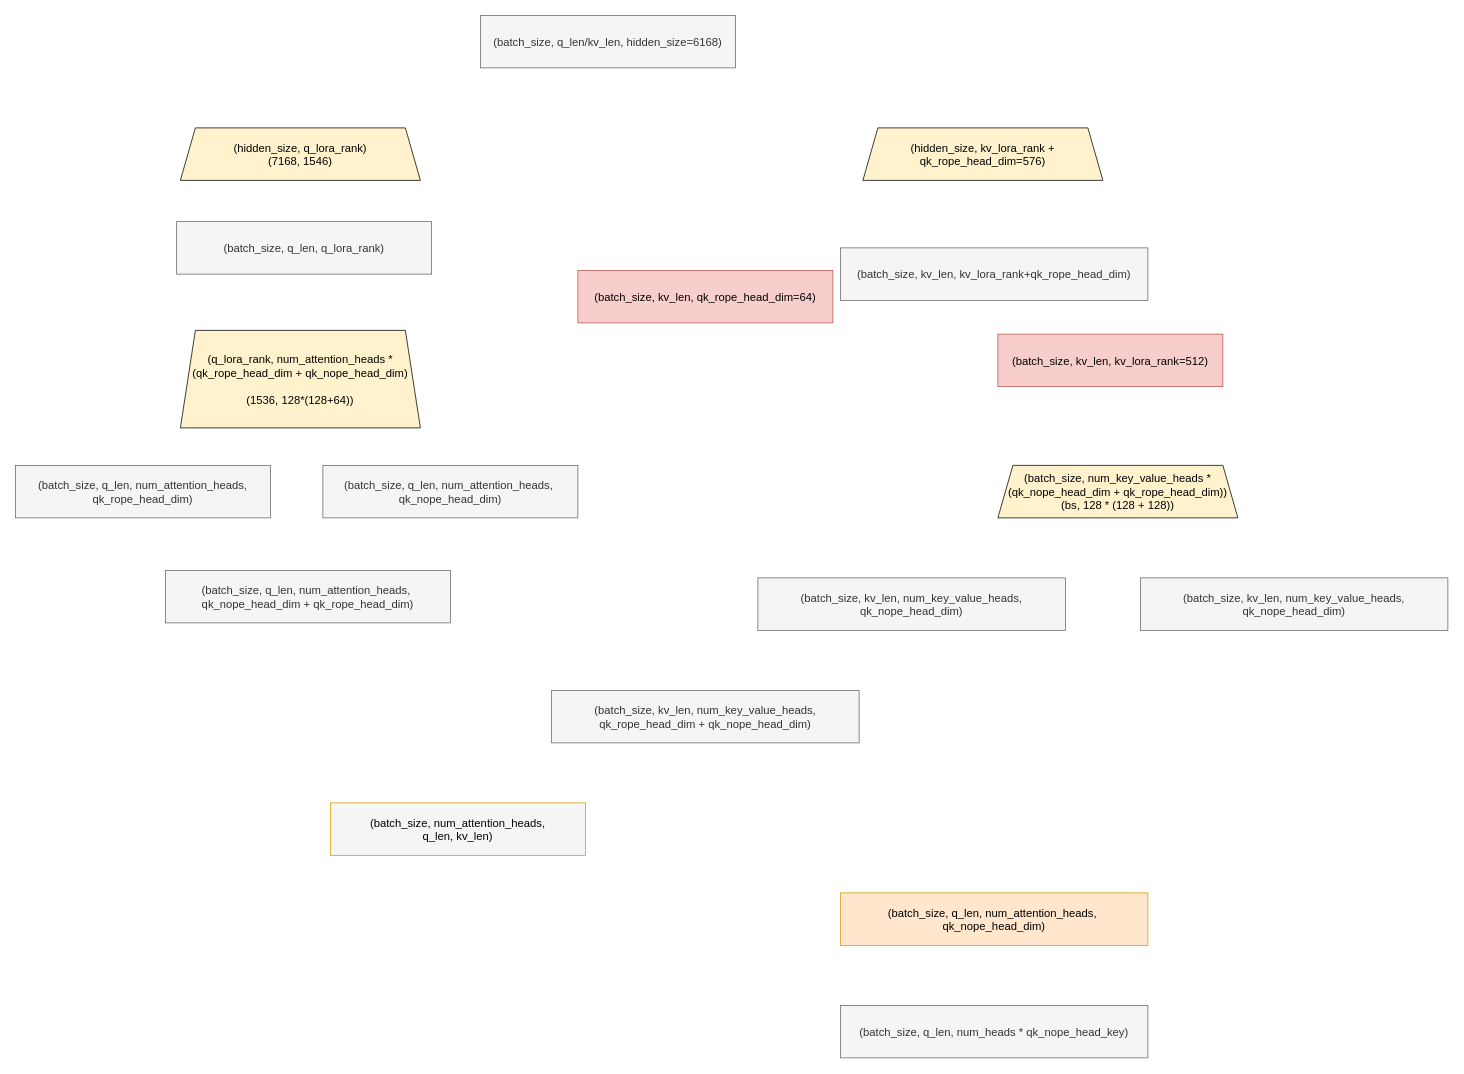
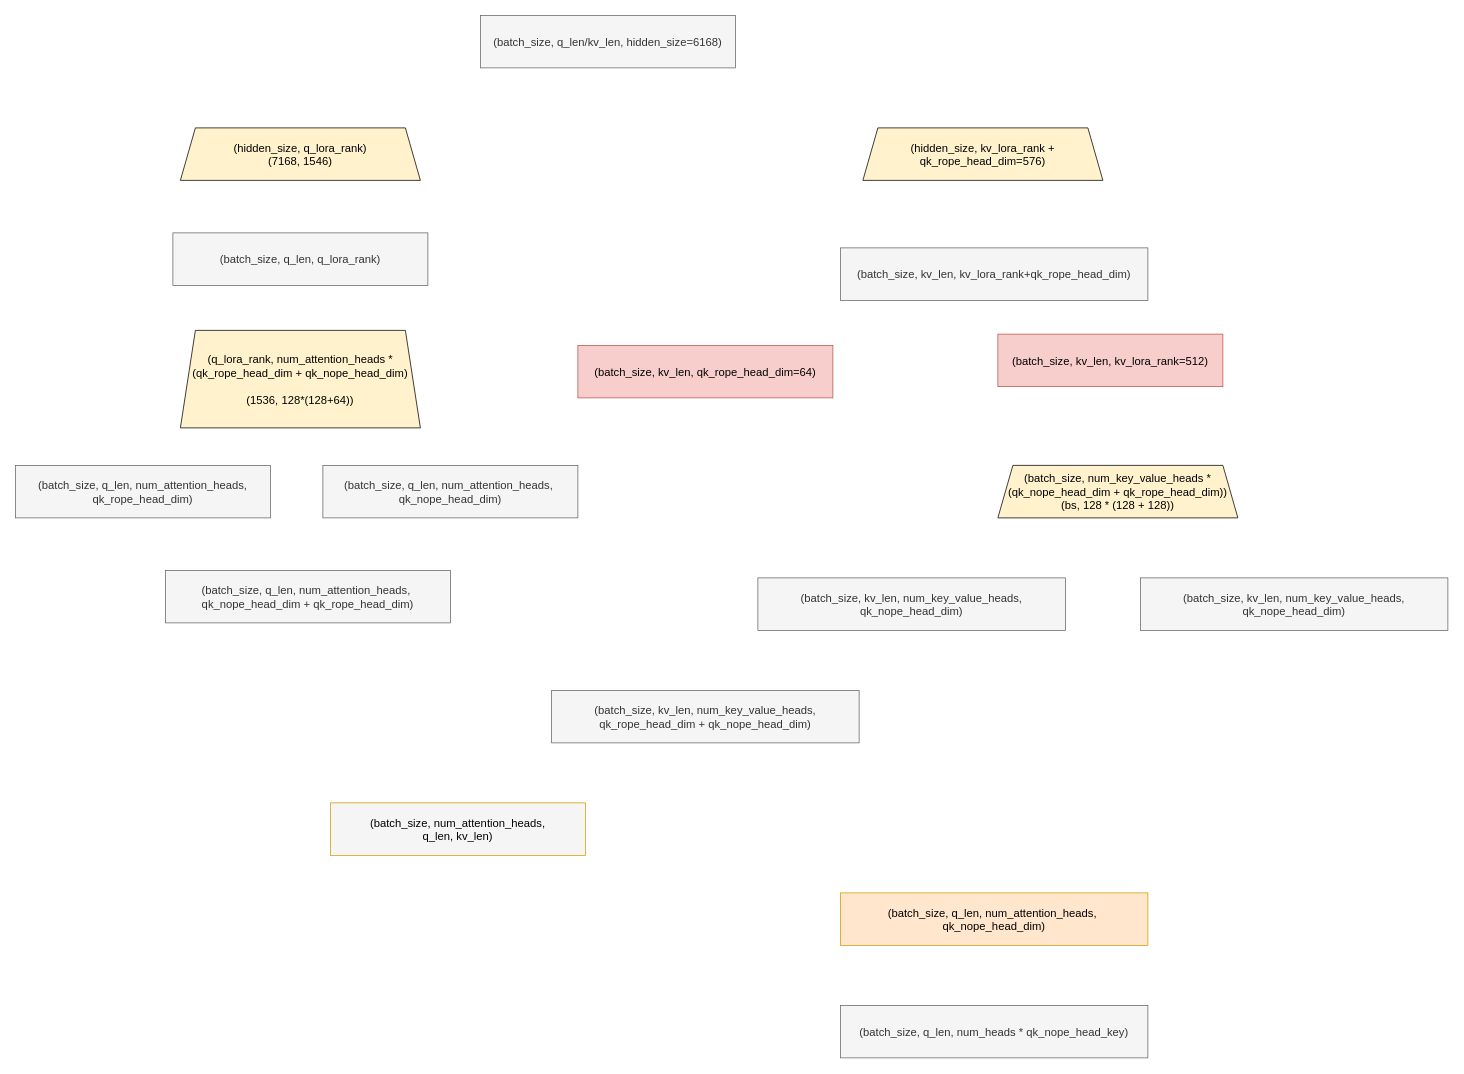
- <mxCell id="12" value="(batch_size, q_len, q_lora_rank)" style="rounded=0;whiteSpace=wrap;html=1;fillColor=#f5f5f5;strokeColor=#666666;fontColor=#333333;fontSize=15;" vertex="1" parent="1"><mxGeometry x="235" y="295" width="340" height="70" as="geometry" /></mxCell>
+ <mxCell id="12" value="(batch_size, q_len, q_lora_rank)" style="rounded=0;whiteSpace=wrap;html=1;fillColor=#f5f5f5;strokeColor=#666666;fontColor=#333333;fontSize=15;" vertex="1" parent="1"><mxGeometry x="230" y="310" width="340" height="70" as="geometry" /></mxCell>
- <mxCell id="5" value="&lt;font&gt;(batch_size, kv_len, qk_rope_head_dim=64)&lt;/font&gt;" style="rounded=0;whiteSpace=wrap;html=1;fillColor=#f8cecc;strokeColor=#b85450;fontSize=15;" vertex="1" parent="1"><mxGeometry x="770" y="360" width="340" height="70" as="geometry" /></mxCell>
+ <mxCell id="5" value="&lt;font&gt;(batch_size, kv_len, qk_rope_head_dim=64)&lt;/font&gt;" style="rounded=0;whiteSpace=wrap;html=1;fillColor=#f8cecc;strokeColor=#b85450;fontSize=15;" vertex="1" parent="1"><mxGeometry x="770" y="460" width="340" height="70" as="geometry" /></mxCell>
